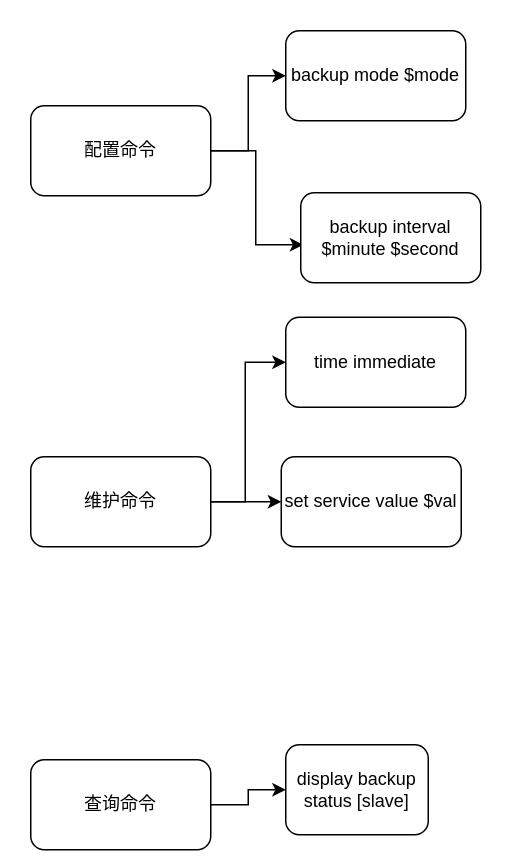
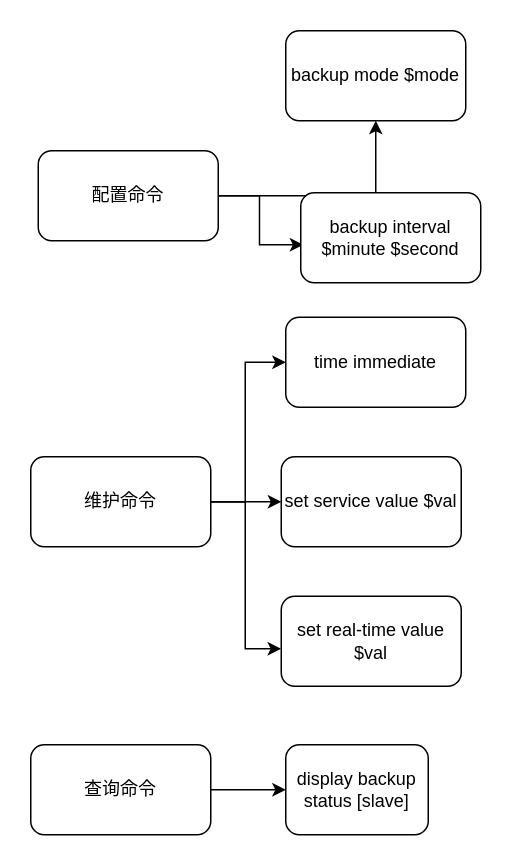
- <mxCell id="4" value="配置命令" style="rounded=1;whiteSpace=wrap;html=1;" vertex="1" parent="1"><mxGeometry x="20" y="70" width="120" height="60" as="geometry" /></mxCell>
+ <mxCell id="4" value="配置命令" style="rounded=1;whiteSpace=wrap;html=1;" vertex="1" parent="1"><mxGeometry x="25" y="100" width="120" height="60" as="geometry" /></mxCell>
+ <mxCell id="7" style="edgeStyle=orthogonalEdgeStyle;rounded=0;orthogonalLoop=1;jettySize=auto;html=1;entryX=-0.001;entryY=0.583;entryDx=0;entryDy=0;entryPerimeter=0;" edge="1" parent="1" source="8" target="15"><mxGeometry relative="1" as="geometry"><Array as="points"><mxPoint x="163" y="334" /><mxPoint x="163" y="432" /></Array></mxGeometry></mxCell>
+ <mxCell id="15" value="set real-time value $val" style="rounded=1;whiteSpace=wrap;html=1;" vertex="1" parent="1"><mxGeometry x="187" y="397" width="120" height="60" as="geometry" /></mxCell>
- <mxCell id="10" value="查询命令" style="rounded=1;whiteSpace=wrap;html=1;" vertex="1" parent="1"><mxGeometry x="20" y="506" width="120" height="60" as="geometry" /></mxCell>
+ <mxCell id="10" value="查询命令" style="rounded=1;whiteSpace=wrap;html=1;" vertex="1" parent="1"><mxGeometry x="20" y="496" width="120" height="60" as="geometry" /></mxCell>
